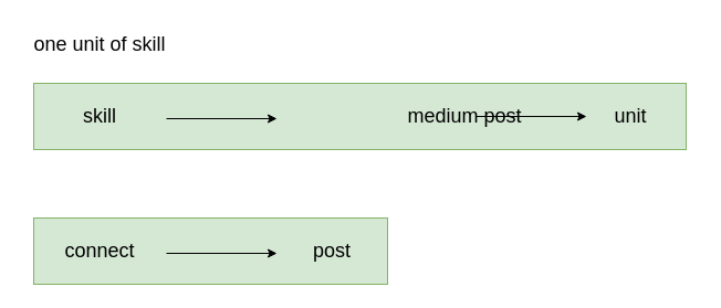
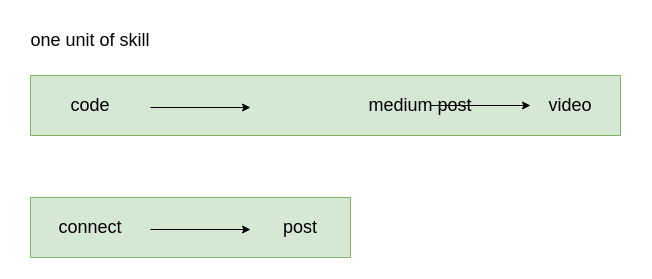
- <mxCell id="3" value="&lt;font style=&quot;font-size: 18px&quot;&gt;skill&lt;/font&gt;" style="text;html=1;strokeColor=none;fillColor=none;align=center;verticalAlign=middle;whiteSpace=wrap;rounded=0;" vertex="1" parent="1"><mxGeometry x="30" y="80" width="120" height="50" as="geometry" /></mxCell>
+ <mxCell id="3" value="&lt;font style=&quot;font-size: 18px&quot;&gt;code&lt;/font&gt;" style="text;html=1;strokeColor=none;fillColor=none;align=center;verticalAlign=middle;whiteSpace=wrap;rounded=0;" vertex="1" parent="1"><mxGeometry x="30" y="80" width="120" height="50" as="geometry" /></mxCell>
- <mxCell id="6" value="&lt;font style=&quot;font-size: 18px&quot;&gt;unit&lt;br&gt;&lt;/font&gt;" style="text;html=1;strokeColor=none;fillColor=none;align=center;verticalAlign=middle;whiteSpace=wrap;rounded=0;" vertex="1" parent="1"><mxGeometry x="510" y="80" width="120" height="50" as="geometry" /></mxCell>
+ <mxCell id="6" value="&lt;font style=&quot;font-size: 18px&quot;&gt;video&lt;br&gt;&lt;/font&gt;" style="text;html=1;strokeColor=none;fillColor=none;align=center;verticalAlign=middle;whiteSpace=wrap;rounded=0;" vertex="1" parent="1"><mxGeometry x="510" y="80" width="120" height="50" as="geometry" /></mxCell>
